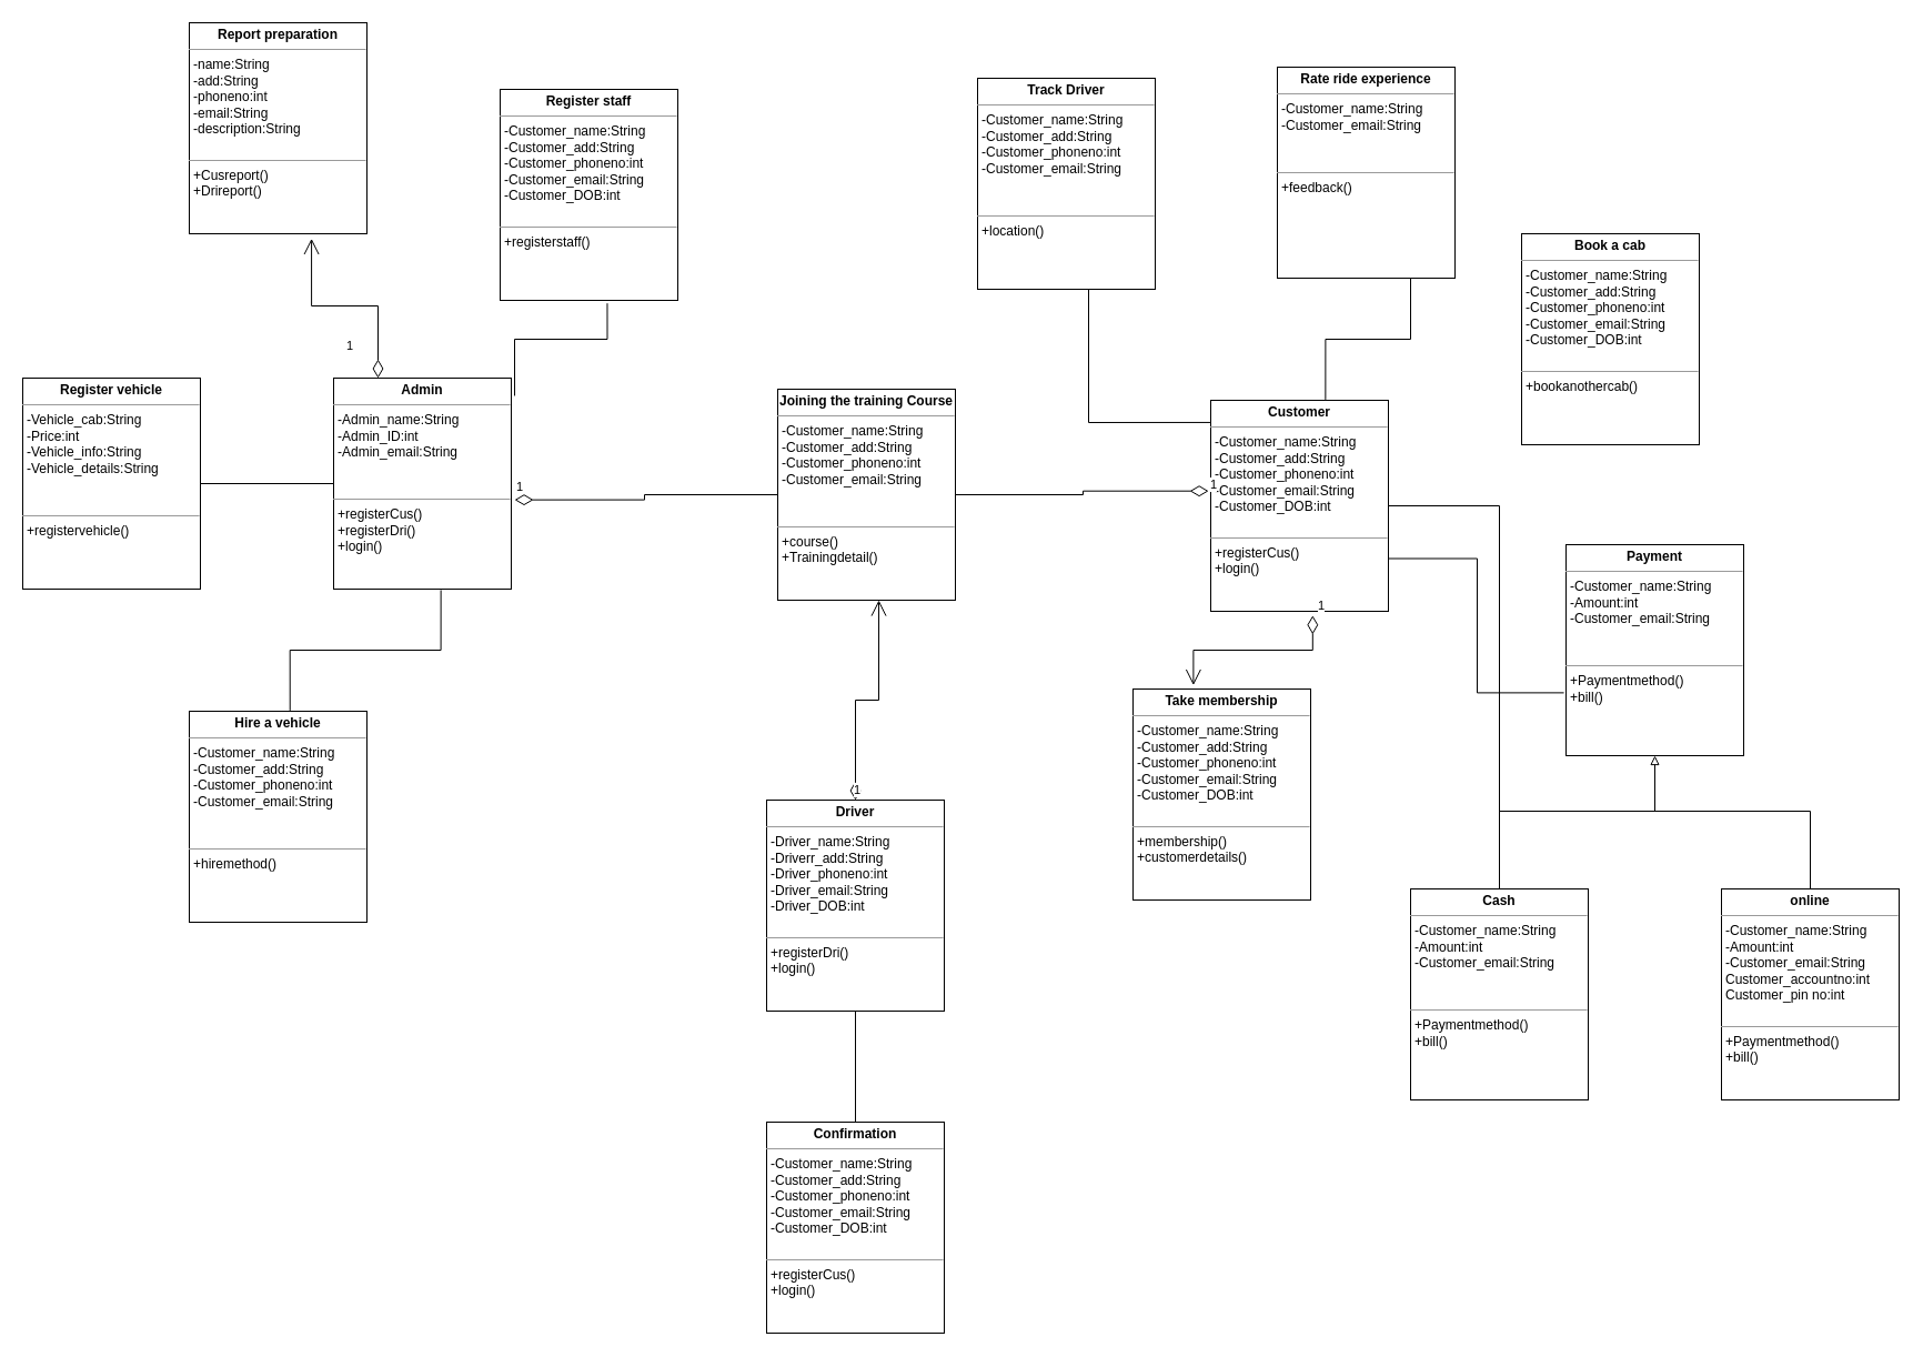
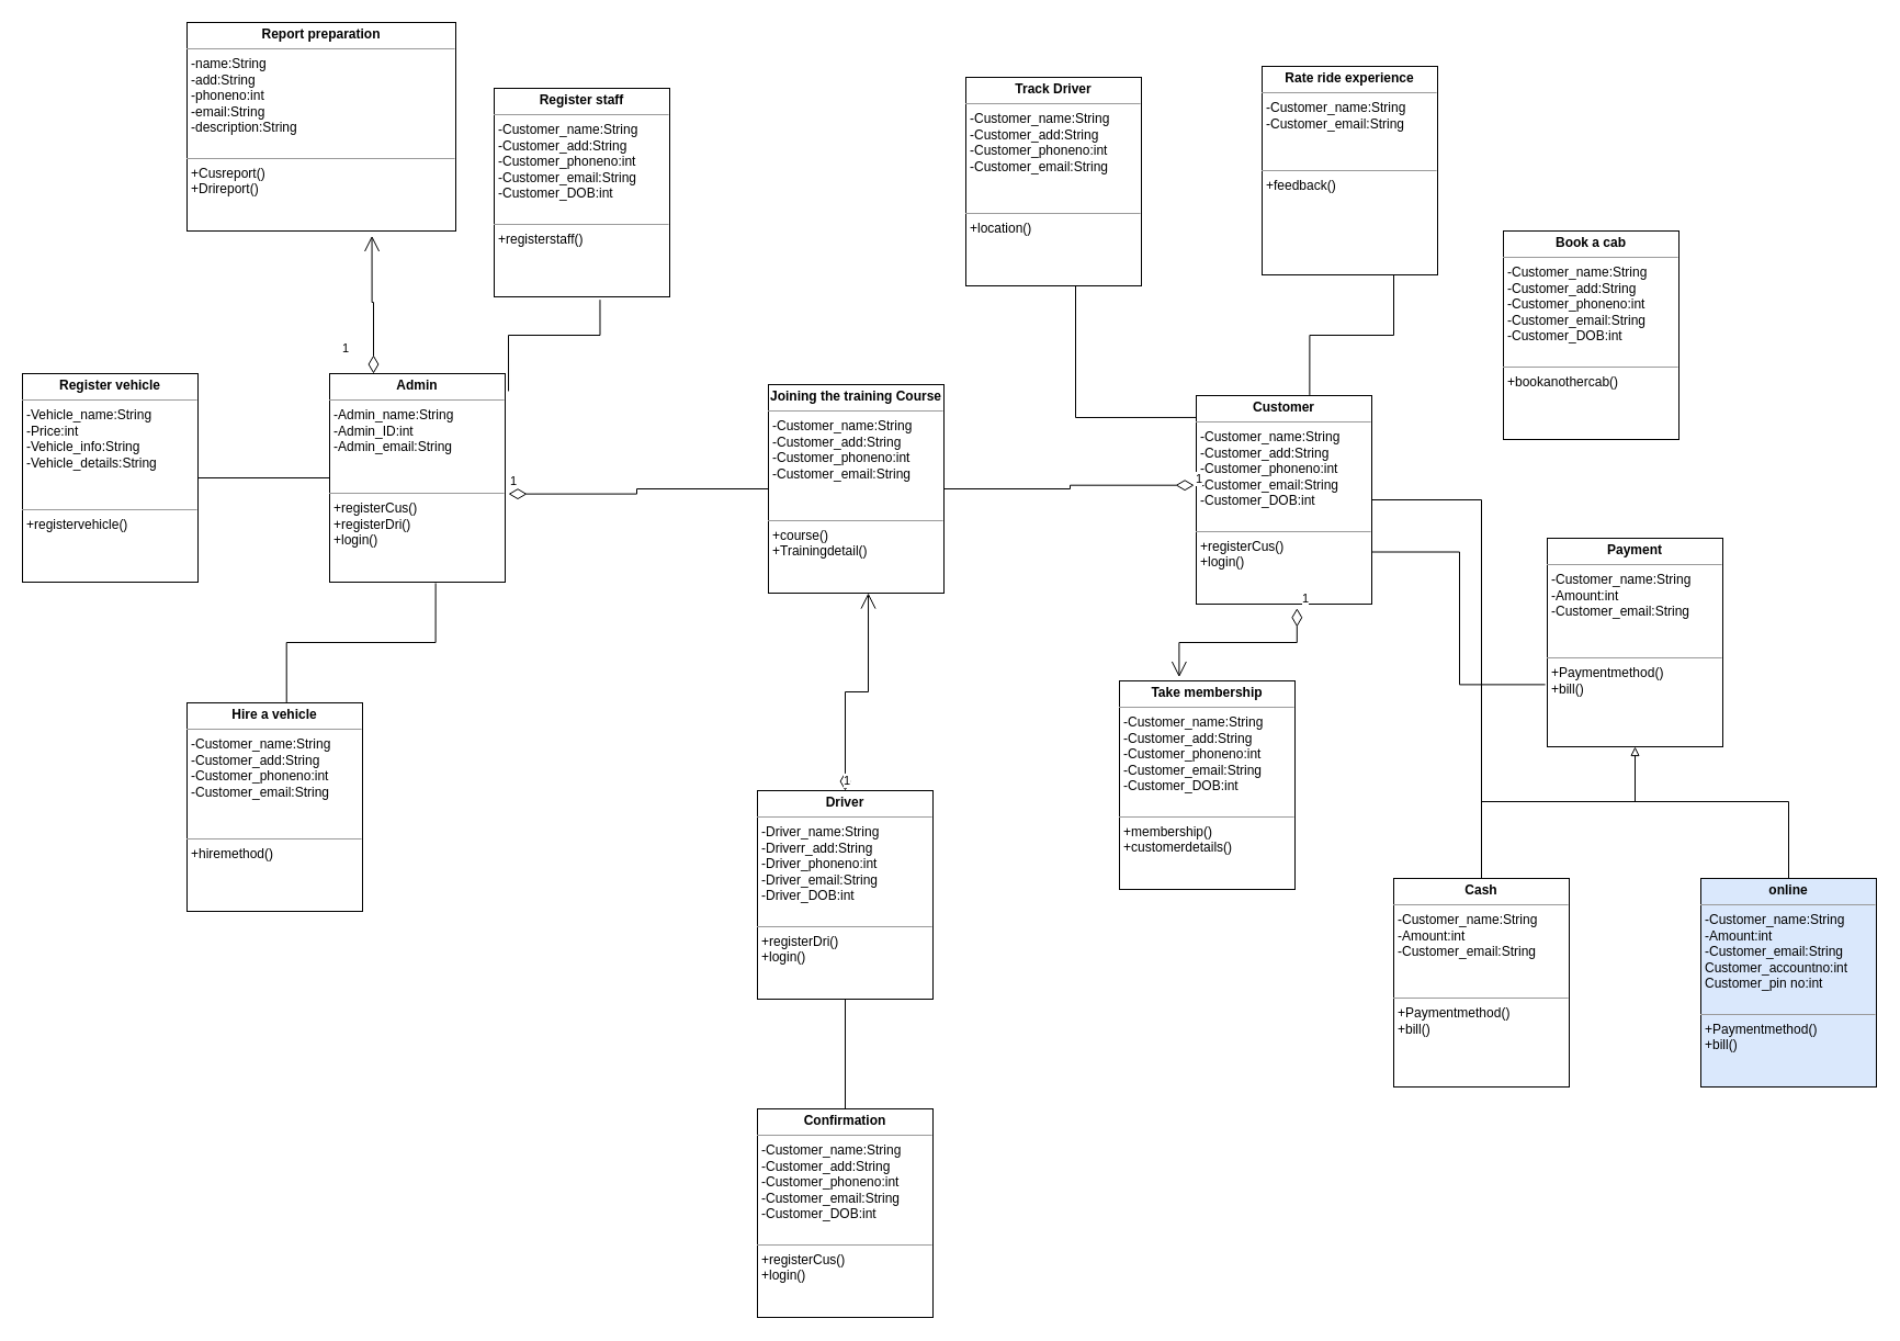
- <mxCell id="5" value="&lt;p style=&quot;margin:0px;margin-top:4px;text-align:center;&quot;&gt;&lt;b&gt;Report preparation&lt;/b&gt;&lt;/p&gt;&lt;hr size=&quot;1&quot;&gt;&lt;p style=&quot;border-color: var(--border-color); margin: 0px 0px 0px 4px;&quot;&gt;&lt;span style=&quot;background-color: initial;&quot;&gt;-name:String&lt;/span&gt;&lt;br&gt;&lt;/p&gt;&lt;p style=&quot;margin:0px;margin-left:4px;&quot;&gt;-add:String&lt;/p&gt;&lt;p style=&quot;margin:0px;margin-left:4px;&quot;&gt;-phoneno:int&lt;br style=&quot;border-color: var(--border-color); padding: 0px; margin: 0px;&quot;&gt;-email:String&lt;/p&gt;&lt;p style=&quot;margin:0px;margin-left:4px;&quot;&gt;-description:String&lt;br style=&quot;border-color: var(--border-color); padding: 0px; margin: 0px;&quot;&gt;&lt;br&gt;&lt;/p&gt;&lt;hr size=&quot;1&quot;&gt;&lt;p style=&quot;margin:0px;margin-left:4px;&quot;&gt;+Cusreport()&lt;/p&gt;&lt;p style=&quot;margin:0px;margin-left:4px;&quot;&gt;+Drireport()&lt;/p&gt;&lt;p style=&quot;margin:0px;margin-left:4px;&quot;&gt;&lt;br&gt;&lt;/p&gt;" style="verticalAlign=top;align=left;overflow=fill;fontSize=12;fontFamily=Helvetica;html=1;" vertex="1" parent="1"><mxGeometry x="170" y="20" width="160" height="190" as="geometry" /></mxCell>
+ <mxCell id="5" value="&lt;p style=&quot;margin:0px;margin-top:4px;text-align:center;&quot;&gt;&lt;b&gt;Report preparation&lt;/b&gt;&lt;/p&gt;&lt;hr size=&quot;1&quot;&gt;&lt;p style=&quot;border-color: var(--border-color); margin: 0px 0px 0px 4px;&quot;&gt;&lt;span style=&quot;background-color: initial;&quot;&gt;-name:String&lt;/span&gt;&lt;br&gt;&lt;/p&gt;&lt;p style=&quot;margin:0px;margin-left:4px;&quot;&gt;-add:String&lt;/p&gt;&lt;p style=&quot;margin:0px;margin-left:4px;&quot;&gt;-phoneno:int&lt;br style=&quot;border-color: var(--border-color); padding: 0px; margin: 0px;&quot;&gt;-email:String&lt;/p&gt;&lt;p style=&quot;margin:0px;margin-left:4px;&quot;&gt;-description:String&lt;br style=&quot;border-color: var(--border-color); padding: 0px; margin: 0px;&quot;&gt;&lt;br&gt;&lt;/p&gt;&lt;hr size=&quot;1&quot;&gt;&lt;p style=&quot;margin:0px;margin-left:4px;&quot;&gt;+Cusreport()&lt;/p&gt;&lt;p style=&quot;margin:0px;margin-left:4px;&quot;&gt;+Drireport()&lt;/p&gt;&lt;p style=&quot;margin:0px;margin-left:4px;&quot;&gt;&lt;br&gt;&lt;/p&gt;" style="verticalAlign=top;align=left;overflow=fill;fontSize=12;fontFamily=Helvetica;html=1;" vertex="1" parent="1"><mxGeometry x="170" y="20" width="245" height="190" as="geometry" /></mxCell>
- <mxCell id="10" value="&lt;p style=&quot;margin:0px;margin-top:4px;text-align:center;&quot;&gt;&lt;b&gt;Register vehicle&lt;/b&gt;&lt;/p&gt;&lt;hr size=&quot;1&quot;&gt;&lt;p style=&quot;border-color: var(--border-color); margin: 0px 0px 0px 4px;&quot;&gt;&lt;span style=&quot;background-color: initial;&quot;&gt;-Vehicle_cab:String&lt;/span&gt;&lt;br&gt;&lt;/p&gt;&lt;p style=&quot;margin:0px;margin-left:4px;&quot;&gt;-Price:int&lt;/p&gt;&lt;p style=&quot;margin:0px;margin-left:4px;&quot;&gt;-Vehicle_info:String&lt;br style=&quot;border-color: var(--border-color); padding: 0px; margin: 0px;&quot;&gt;-Vehicle_details:String&lt;/p&gt;&lt;p style=&quot;margin:0px;margin-left:4px;&quot;&gt;&lt;br style=&quot;border-color: var(--border-color); padding: 0px; margin: 0px;&quot;&gt;&lt;br&gt;&lt;/p&gt;&lt;hr size=&quot;1&quot;&gt;&lt;p style=&quot;margin:0px;margin-left:4px;&quot;&gt;+registervehicle()&lt;/p&gt;&lt;p style=&quot;margin:0px;margin-left:4px;&quot;&gt;&lt;br&gt;&lt;/p&gt;&lt;p style=&quot;margin:0px;margin-left:4px;&quot;&gt;&lt;br&gt;&lt;/p&gt;" style="verticalAlign=top;align=left;overflow=fill;fontSize=12;fontFamily=Helvetica;html=1;" vertex="1" parent="1"><mxGeometry x="20" y="340" width="160" height="190" as="geometry" /></mxCell>
+ <mxCell id="10" value="&lt;p style=&quot;margin:0px;margin-top:4px;text-align:center;&quot;&gt;&lt;b&gt;Register vehicle&lt;/b&gt;&lt;/p&gt;&lt;hr size=&quot;1&quot;&gt;&lt;p style=&quot;border-color: var(--border-color); margin: 0px 0px 0px 4px;&quot;&gt;&lt;span style=&quot;background-color: initial;&quot;&gt;-Vehicle_name:String&lt;/span&gt;&lt;br&gt;&lt;/p&gt;&lt;p style=&quot;margin:0px;margin-left:4px;&quot;&gt;-Price:int&lt;/p&gt;&lt;p style=&quot;margin:0px;margin-left:4px;&quot;&gt;-Vehicle_info:String&lt;br style=&quot;border-color: var(--border-color); padding: 0px; margin: 0px;&quot;&gt;-Vehicle_details:String&lt;/p&gt;&lt;p style=&quot;margin:0px;margin-left:4px;&quot;&gt;&lt;br style=&quot;border-color: var(--border-color); padding: 0px; margin: 0px;&quot;&gt;&lt;br&gt;&lt;/p&gt;&lt;hr size=&quot;1&quot;&gt;&lt;p style=&quot;margin:0px;margin-left:4px;&quot;&gt;+registervehicle()&lt;/p&gt;&lt;p style=&quot;margin:0px;margin-left:4px;&quot;&gt;&lt;br&gt;&lt;/p&gt;&lt;p style=&quot;margin:0px;margin-left:4px;&quot;&gt;&lt;br&gt;&lt;/p&gt;" style="verticalAlign=top;align=left;overflow=fill;fontSize=12;fontFamily=Helvetica;html=1;" vertex="1" parent="1"><mxGeometry x="20" y="340" width="160" height="190" as="geometry" /></mxCell>
- <mxCell id="17" value="&lt;p style=&quot;margin:0px;margin-top:4px;text-align:center;&quot;&gt;&lt;b&gt;online&lt;/b&gt;&lt;/p&gt;&lt;hr size=&quot;1&quot;&gt;&lt;p style=&quot;border-color: var(--border-color); margin: 0px 0px 0px 4px;&quot;&gt;&lt;span style=&quot;background-color: initial;&quot;&gt;-Customer_name:String&lt;/span&gt;&lt;/p&gt;&lt;p style=&quot;margin:0px;margin-left:4px;&quot;&gt;-Amount:int&lt;br style=&quot;border-color: var(--border-color); padding: 0px; margin: 0px;&quot;&gt;-Customer_email:String&lt;/p&gt;&lt;p style=&quot;margin:0px;margin-left:4px;&quot;&gt;Customer_accountno:int&lt;/p&gt;&lt;p style=&quot;margin:0px;margin-left:4px;&quot;&gt;Customer_pin no:int&lt;br style=&quot;border-color: var(--border-color); padding: 0px; margin: 0px;&quot;&gt;&lt;br&gt;&lt;/p&gt;&lt;hr size=&quot;1&quot;&gt;&lt;p style=&quot;margin:0px;margin-left:4px;&quot;&gt;+Paymentmethod()&lt;/p&gt;&lt;p style=&quot;margin:0px;margin-left:4px;&quot;&gt;+bill()&lt;/p&gt;" style="verticalAlign=top;align=left;overflow=fill;fontSize=12;fontFamily=Helvetica;html=1;" vertex="1" parent="1"><mxGeometry x="1550" y="800" width="160" height="190" as="geometry" /></mxCell>
+ <mxCell id="17" value="&lt;p style=&quot;margin:0px;margin-top:4px;text-align:center;&quot;&gt;&lt;b&gt;online&lt;/b&gt;&lt;/p&gt;&lt;hr size=&quot;1&quot;&gt;&lt;p style=&quot;border-color: var(--border-color); margin: 0px 0px 0px 4px;&quot;&gt;&lt;span style=&quot;background-color: initial;&quot;&gt;-Customer_name:String&lt;/span&gt;&lt;/p&gt;&lt;p style=&quot;margin:0px;margin-left:4px;&quot;&gt;-Amount:int&lt;br style=&quot;border-color: var(--border-color); padding: 0px; margin: 0px;&quot;&gt;-Customer_email:String&lt;/p&gt;&lt;p style=&quot;margin:0px;margin-left:4px;&quot;&gt;Customer_accountno:int&lt;/p&gt;&lt;p style=&quot;margin:0px;margin-left:4px;&quot;&gt;Customer_pin no:int&lt;br style=&quot;border-color: var(--border-color); padding: 0px; margin: 0px;&quot;&gt;&lt;br&gt;&lt;/p&gt;&lt;hr size=&quot;1&quot;&gt;&lt;p style=&quot;margin:0px;margin-left:4px;&quot;&gt;+Paymentmethod()&lt;/p&gt;&lt;p style=&quot;margin:0px;margin-left:4px;&quot;&gt;+bill()&lt;/p&gt;" style="verticalAlign=top;align=left;overflow=fill;fontSize=12;fontFamily=Helvetica;html=1;fillColor=#dae8fc;" vertex="1" parent="1"><mxGeometry x="1550" y="800" width="160" height="190" as="geometry" /></mxCell>
